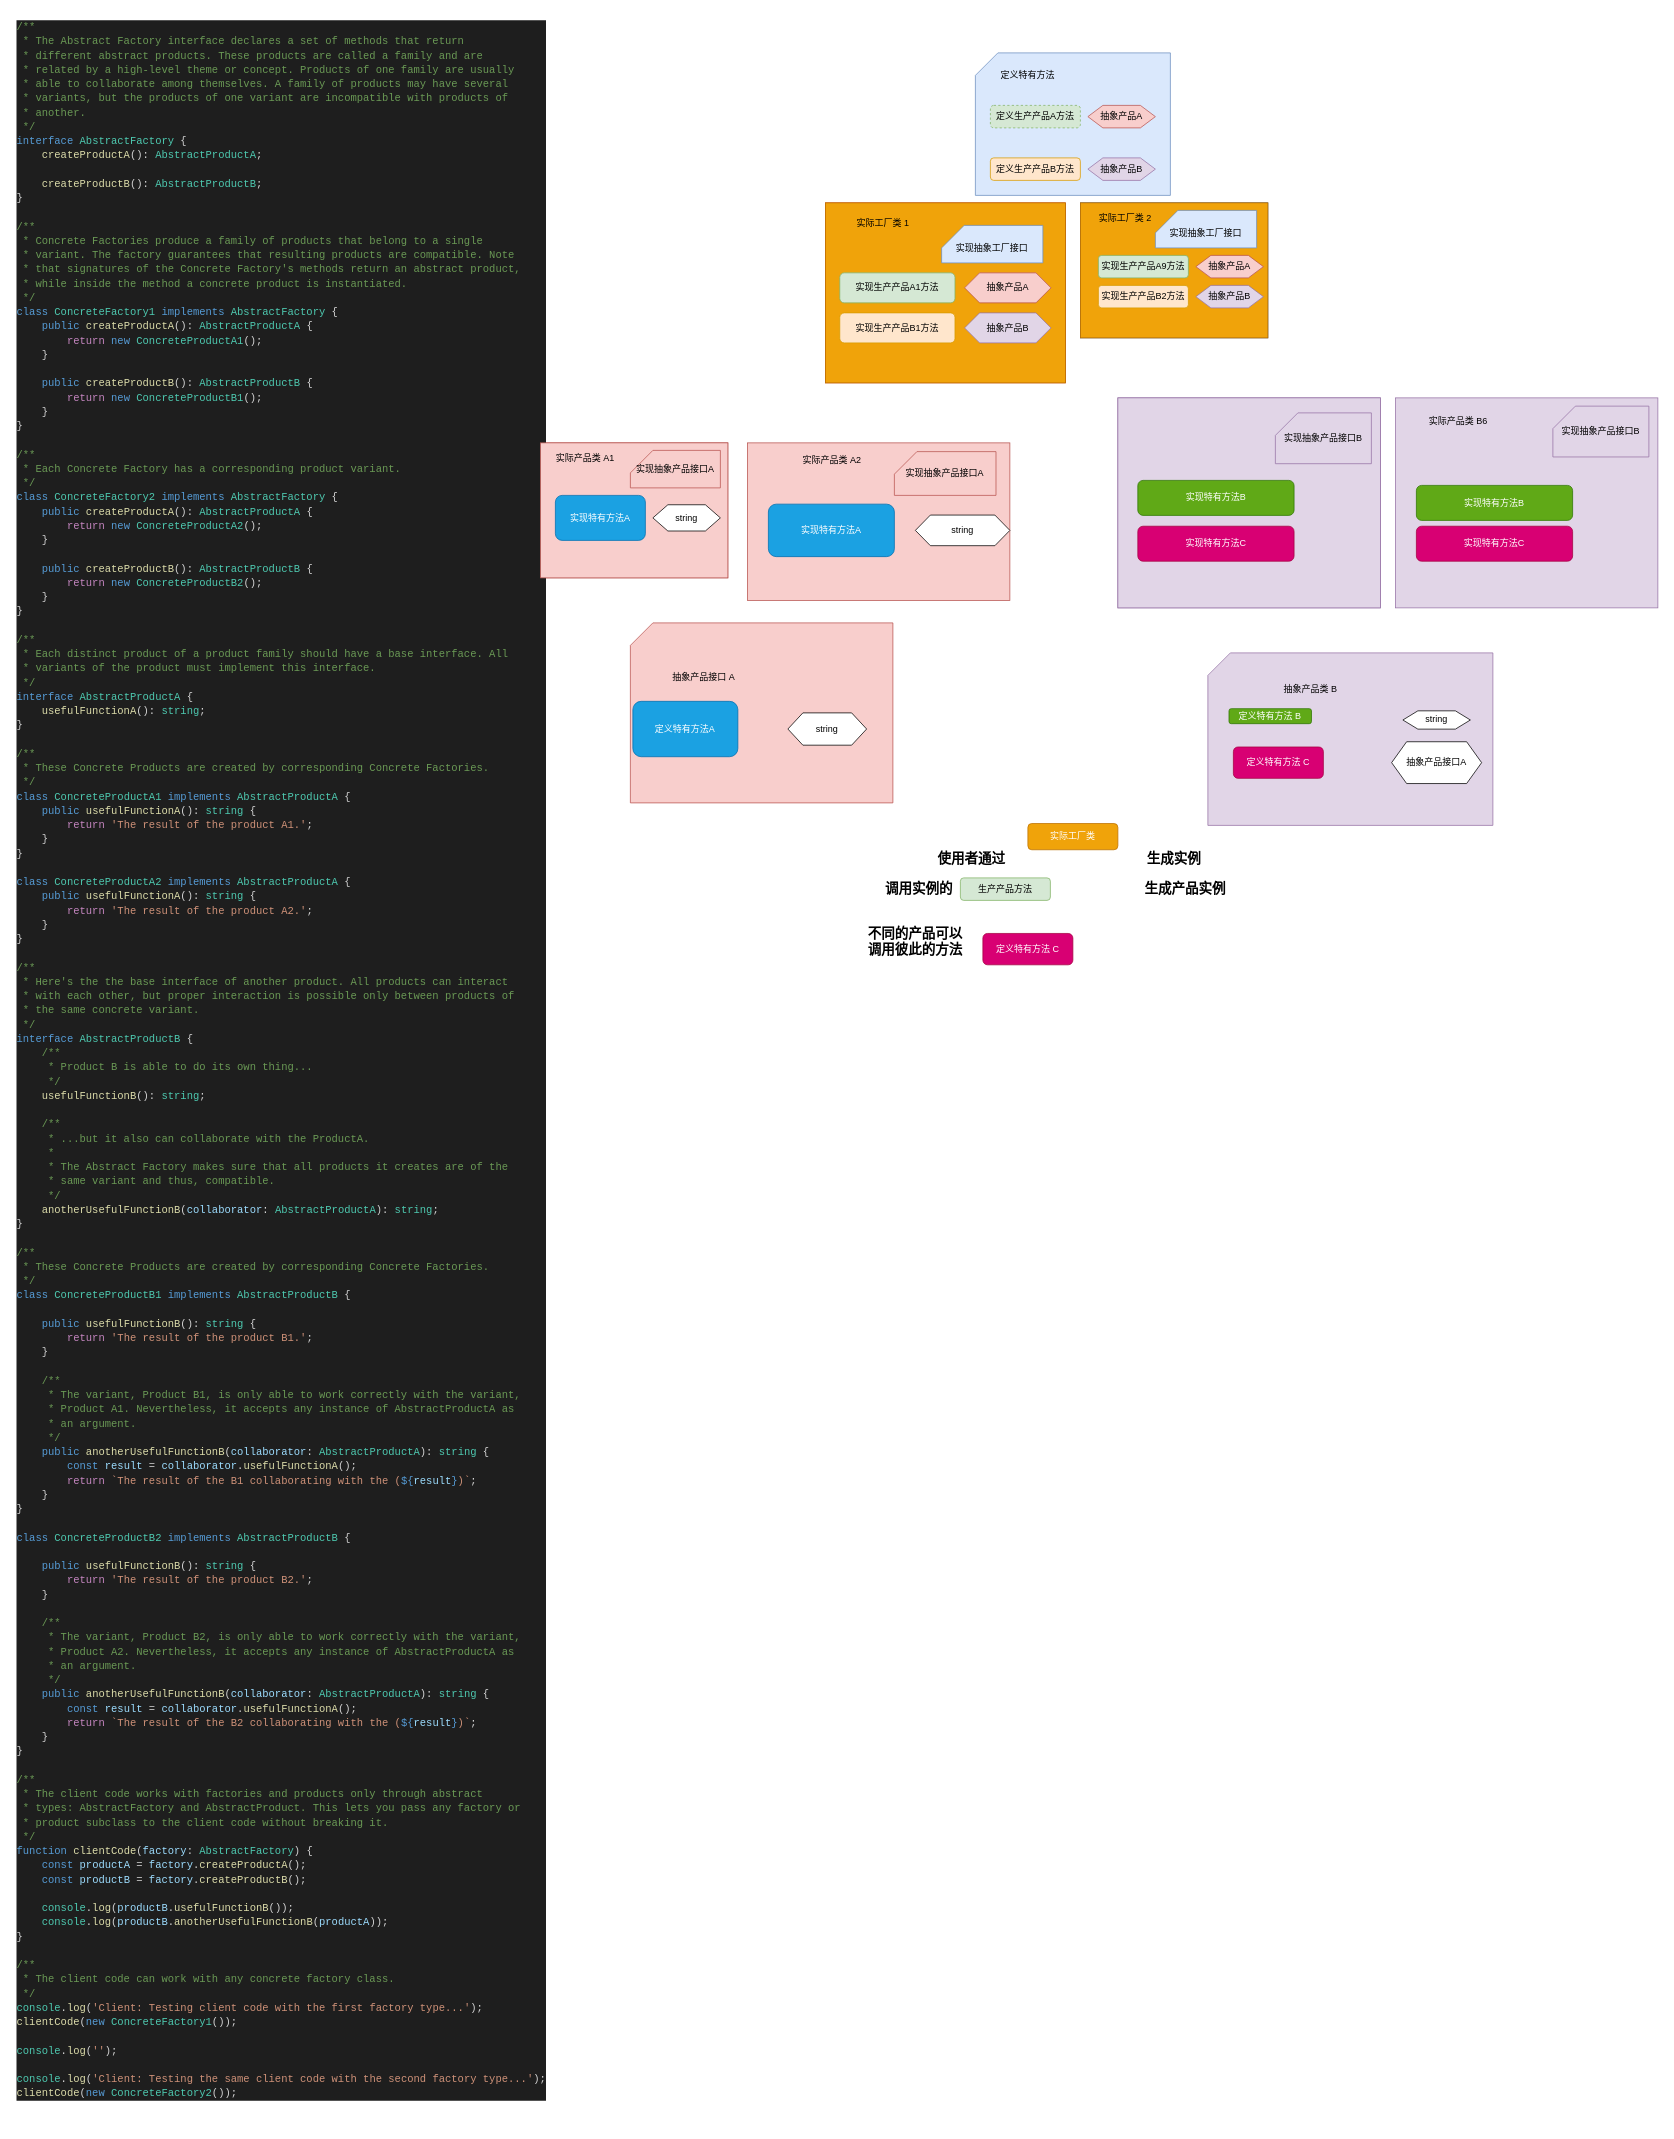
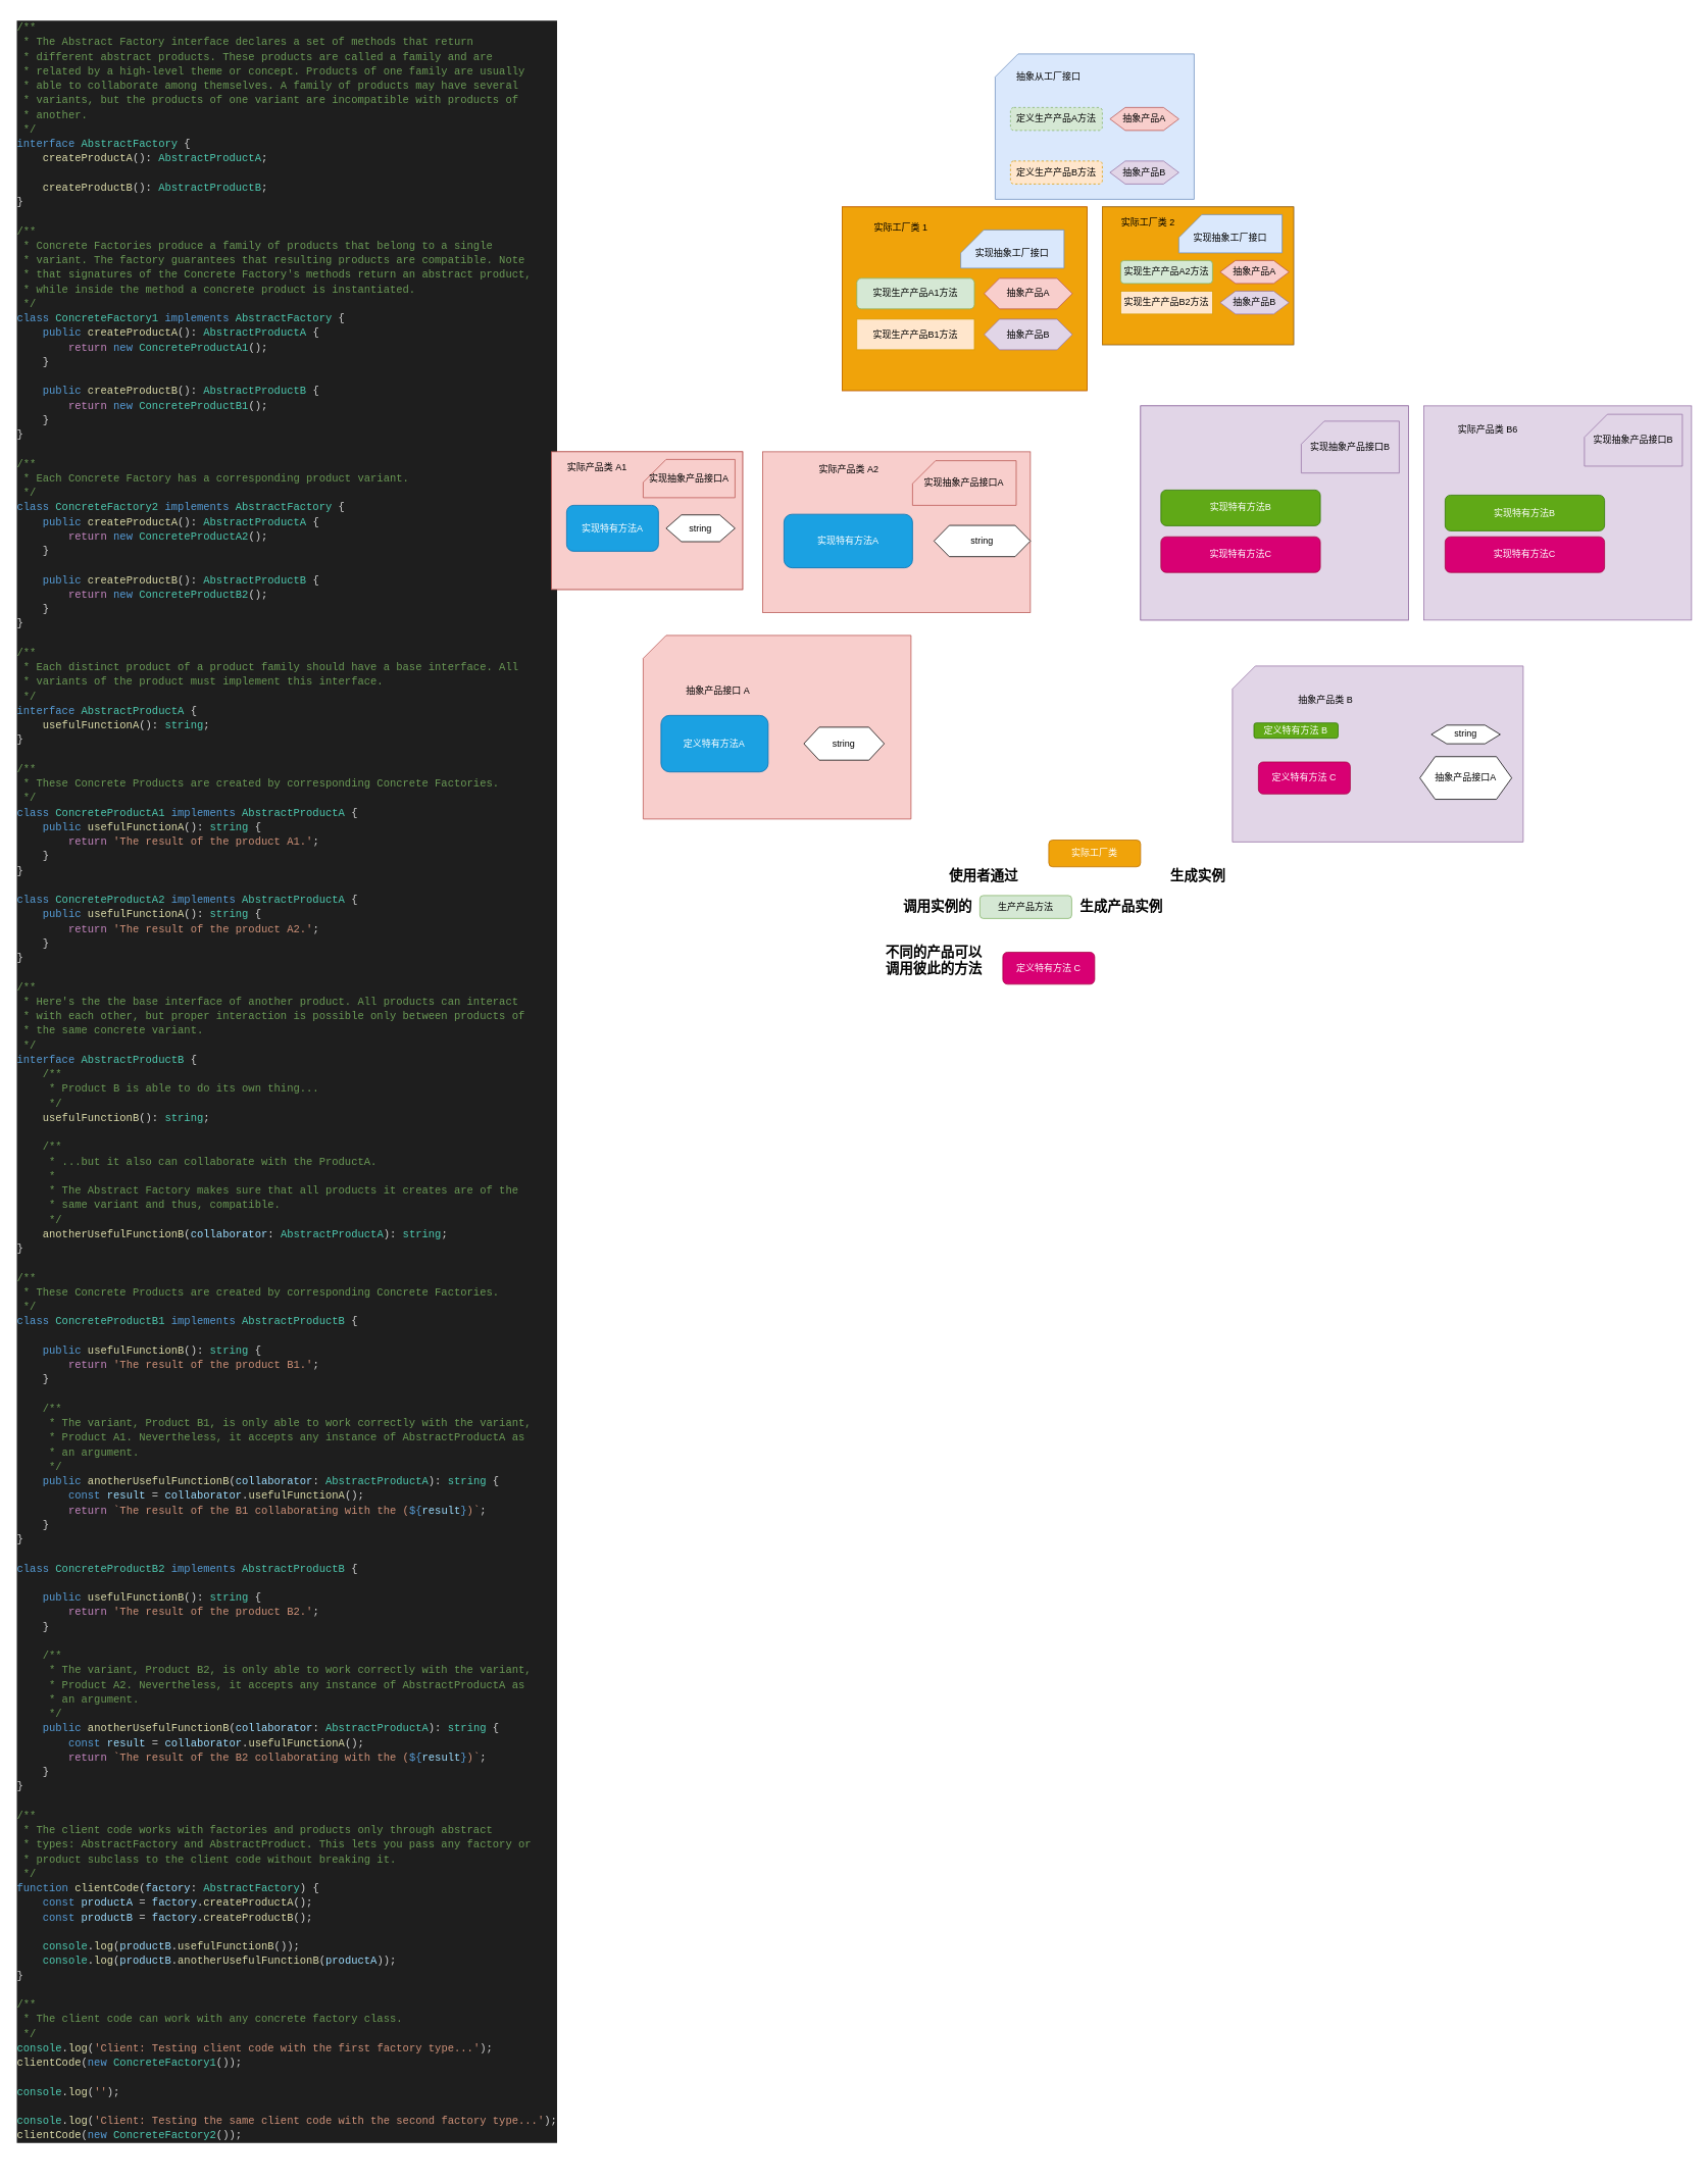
- <mxCell id="34" value="定义特有方法" style="text;html=1;strokeColor=none;fillColor=none;align=center;verticalAlign=middle;whiteSpace=wrap;rounded=0;" parent="28" vertex="1"><mxGeometry x="20" y="20" width="100" height="20" as="geometry" /></mxCell>
+ <mxCell id="34" value="抽象从工厂接口" style="text;html=1;strokeColor=none;fillColor=none;align=center;verticalAlign=middle;whiteSpace=wrap;rounded=0;" parent="28" vertex="1"><mxGeometry x="20" y="20" width="100" height="20" as="geometry" /></mxCell>
- <mxCell id="30" value="定义生产产品B方法" style="rounded=1;whiteSpace=wrap;html=1;fillColor=#ffe6cc;strokeColor=#d79b00;" parent="28" vertex="1"><mxGeometry x="20" y="140" width="120" height="30" as="geometry" /></mxCell>
+ <mxCell id="30" value="定义生产产品B方法" style="rounded=1;whiteSpace=wrap;html=1;fillColor=#ffe6cc;strokeColor=#d79b00;dashed=1;" parent="28" vertex="1"><mxGeometry x="20" y="140" width="120" height="30" as="geometry" /></mxCell>
- <mxCell id="65" value="实现生产产品A9方法" style="rounded=1;whiteSpace=wrap;html=1;fillColor=#d5e8d4;strokeColor=#82b366;" parent="1" vertex="1"><mxGeometry x="1464" y="340" width="120" height="30" as="geometry" /></mxCell>
+ <mxCell id="65" value="实现生产产品A2方法" style="rounded=1;whiteSpace=wrap;html=1;fillColor=#d5e8d4;strokeColor=#82b366;" parent="1" vertex="1"><mxGeometry x="1464" y="340" width="120" height="30" as="geometry" /></mxCell>
- <mxCell id="66" value="实现生产产品B2方法" style="rounded=1;whiteSpace=wrap;html=1;fillColor=#ffe6cc;strokeColor=#d79b00;" parent="1" vertex="1"><mxGeometry x="1464" y="380" width="120" height="30" as="geometry" /></mxCell>
+ <mxCell id="66" value="实现生产产品B2方法" style="whiteSpace=wrap;html=1;fillColor=#ffe6cc;strokeColor=#d79b00;rounded=0;" parent="1" vertex="1"><mxGeometry x="1464" y="380" width="120" height="30" as="geometry" /></mxCell>
- <mxCell id="57" value="实现生产产品B1方法" style="rounded=1;whiteSpace=wrap;html=1;fillColor=#ffe6cc;strokeColor=#d79b00;" parent="1" vertex="1"><mxGeometry x="1119.2" y="416.667" width="153.6" height="40" as="geometry" /></mxCell>
+ <mxCell id="57" value="实现生产产品B1方法" style="whiteSpace=wrap;html=1;fillColor=#ffe6cc;strokeColor=#d79b00;rounded=0;" parent="1" vertex="1"><mxGeometry x="1119.2" y="416.667" width="153.6" height="40" as="geometry" /></mxCell>
- <mxCell id="23" value="抽象产品类 B" style="text;html=1;strokeColor=none;fillColor=none;align=center;verticalAlign=middle;whiteSpace=wrap;rounded=0;" parent="21" vertex="1"><mxGeometry x="60.6" y="36.081" width="152" height="24.865" as="geometry" /></mxCell>
+ <mxCell id="23" value="抽象产品类 B" style="text;html=1;strokeColor=none;fillColor=none;align=center;verticalAlign=middle;whiteSpace=wrap;rounded=0;" parent="21" vertex="1"><mxGeometry x="45.6" y="31.081" width="152" height="24.865" as="geometry" /></mxCell>
- <mxCell id="19" value="定义特有方法A" style="rounded=1;whiteSpace=wrap;html=1;fillColor=#1ba1e2;strokeColor=#006EAF;fontColor=#ffffff;" vertex="1" parent="16"><mxGeometry x="3.333" y="104.615" width="140" height="73.846" as="geometry" /></mxCell>
+ <mxCell id="19" value="定义特有方法A" style="rounded=1;whiteSpace=wrap;html=1;fillColor=#1ba1e2;strokeColor=#006EAF;fontColor=#ffffff;" vertex="1" parent="16"><mxGeometry x="23.333" y="104.615" width="140" height="73.846" as="geometry" /></mxCell>
- <mxCell id="35" value="&lt;b&gt;&lt;font style=&quot;font-size: 18px&quot;&gt;使用者通过&lt;/font&gt;&lt;/b&gt;" style="text;html=1;strokeColor=none;fillColor=none;align=center;verticalAlign=middle;whiteSpace=wrap;rounded=0;" vertex="1" parent="1"><mxGeometry x="1230" y="1130" width="130" height="30" as="geometry" /></mxCell>
+ <mxCell id="35" value="&lt;b&gt;&lt;font style=&quot;font-size: 18px&quot;&gt;使用者通过&lt;/font&gt;&lt;/b&gt;" style="text;html=1;strokeColor=none;fillColor=none;align=center;verticalAlign=middle;whiteSpace=wrap;rounded=0;" vertex="1" parent="1"><mxGeometry x="1220" y="1130" width="130" height="30" as="geometry" /></mxCell>
- <mxCell id="40" value="&lt;span style=&quot;font-size: 18px&quot;&gt;&lt;b&gt;生成产品实例&lt;/b&gt;&lt;/span&gt;" style="text;html=1;strokeColor=none;fillColor=none;align=center;verticalAlign=middle;whiteSpace=wrap;rounded=0;" vertex="1" parent="1"><mxGeometry x="1515" y="1170" width="130" height="30" as="geometry" /></mxCell>
+ <mxCell id="40" value="&lt;span style=&quot;font-size: 18px&quot;&gt;&lt;b&gt;生成产品实例&lt;/b&gt;&lt;/span&gt;" style="text;html=1;strokeColor=none;fillColor=none;align=center;verticalAlign=middle;whiteSpace=wrap;rounded=0;" vertex="1" parent="1"><mxGeometry x="1400" y="1170" width="130" height="30" as="geometry" /></mxCell>
